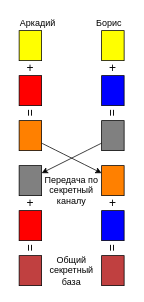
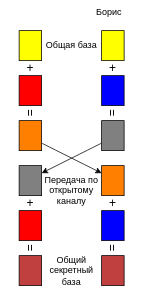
- <mxCell id="2" value="Аркадий" style="text;html=1;strokeColor=none;fillColor=none;align=center;verticalAlign=middle;whiteSpace=wrap;rounded=0;" parent="1" vertex="1"><mxGeometry x="25" y="20" width="50" height="20" as="geometry" /></mxCell>
- <mxCell id="3" value="Борис" style="text;html=1;strokeColor=none;fillColor=none;align=center;verticalAlign=middle;whiteSpace=wrap;rounded=0;" parent="1" vertex="1"><mxGeometry x="125" y="20" width="40" height="20" as="geometry" /></mxCell>
+ <mxCell id="3" value="Борис" style="text;html=1;strokeColor=none;fillColor=none;align=center;verticalAlign=middle;whiteSpace=wrap;rounded=0;" parent="1" vertex="1"><mxGeometry x="125" y="5" width="40" height="20" as="geometry" /></mxCell>
+ <mxCell id="4" value="Общая база" style="text;html=1;strokeColor=none;fillColor=none;align=center;verticalAlign=middle;whiteSpace=wrap;rounded=0;" parent="1" vertex="1"><mxGeometry x="60" y="50" width="70" height="20" as="geometry" /></mxCell>
- <mxCell id="15" value="Передача по секретный каналу" style="text;html=1;strokeColor=none;fillColor=none;align=center;verticalAlign=middle;whiteSpace=wrap;rounded=0;" parent="1" vertex="1"><mxGeometry x="50" y="220" width="90" height="65" as="geometry" /></mxCell>
+ <mxCell id="15" value="Передача по открытому каналу" style="text;html=1;strokeColor=none;fillColor=none;align=center;verticalAlign=middle;whiteSpace=wrap;rounded=0;" parent="1" vertex="1"><mxGeometry x="50" y="220" width="90" height="65" as="geometry" /></mxCell>
